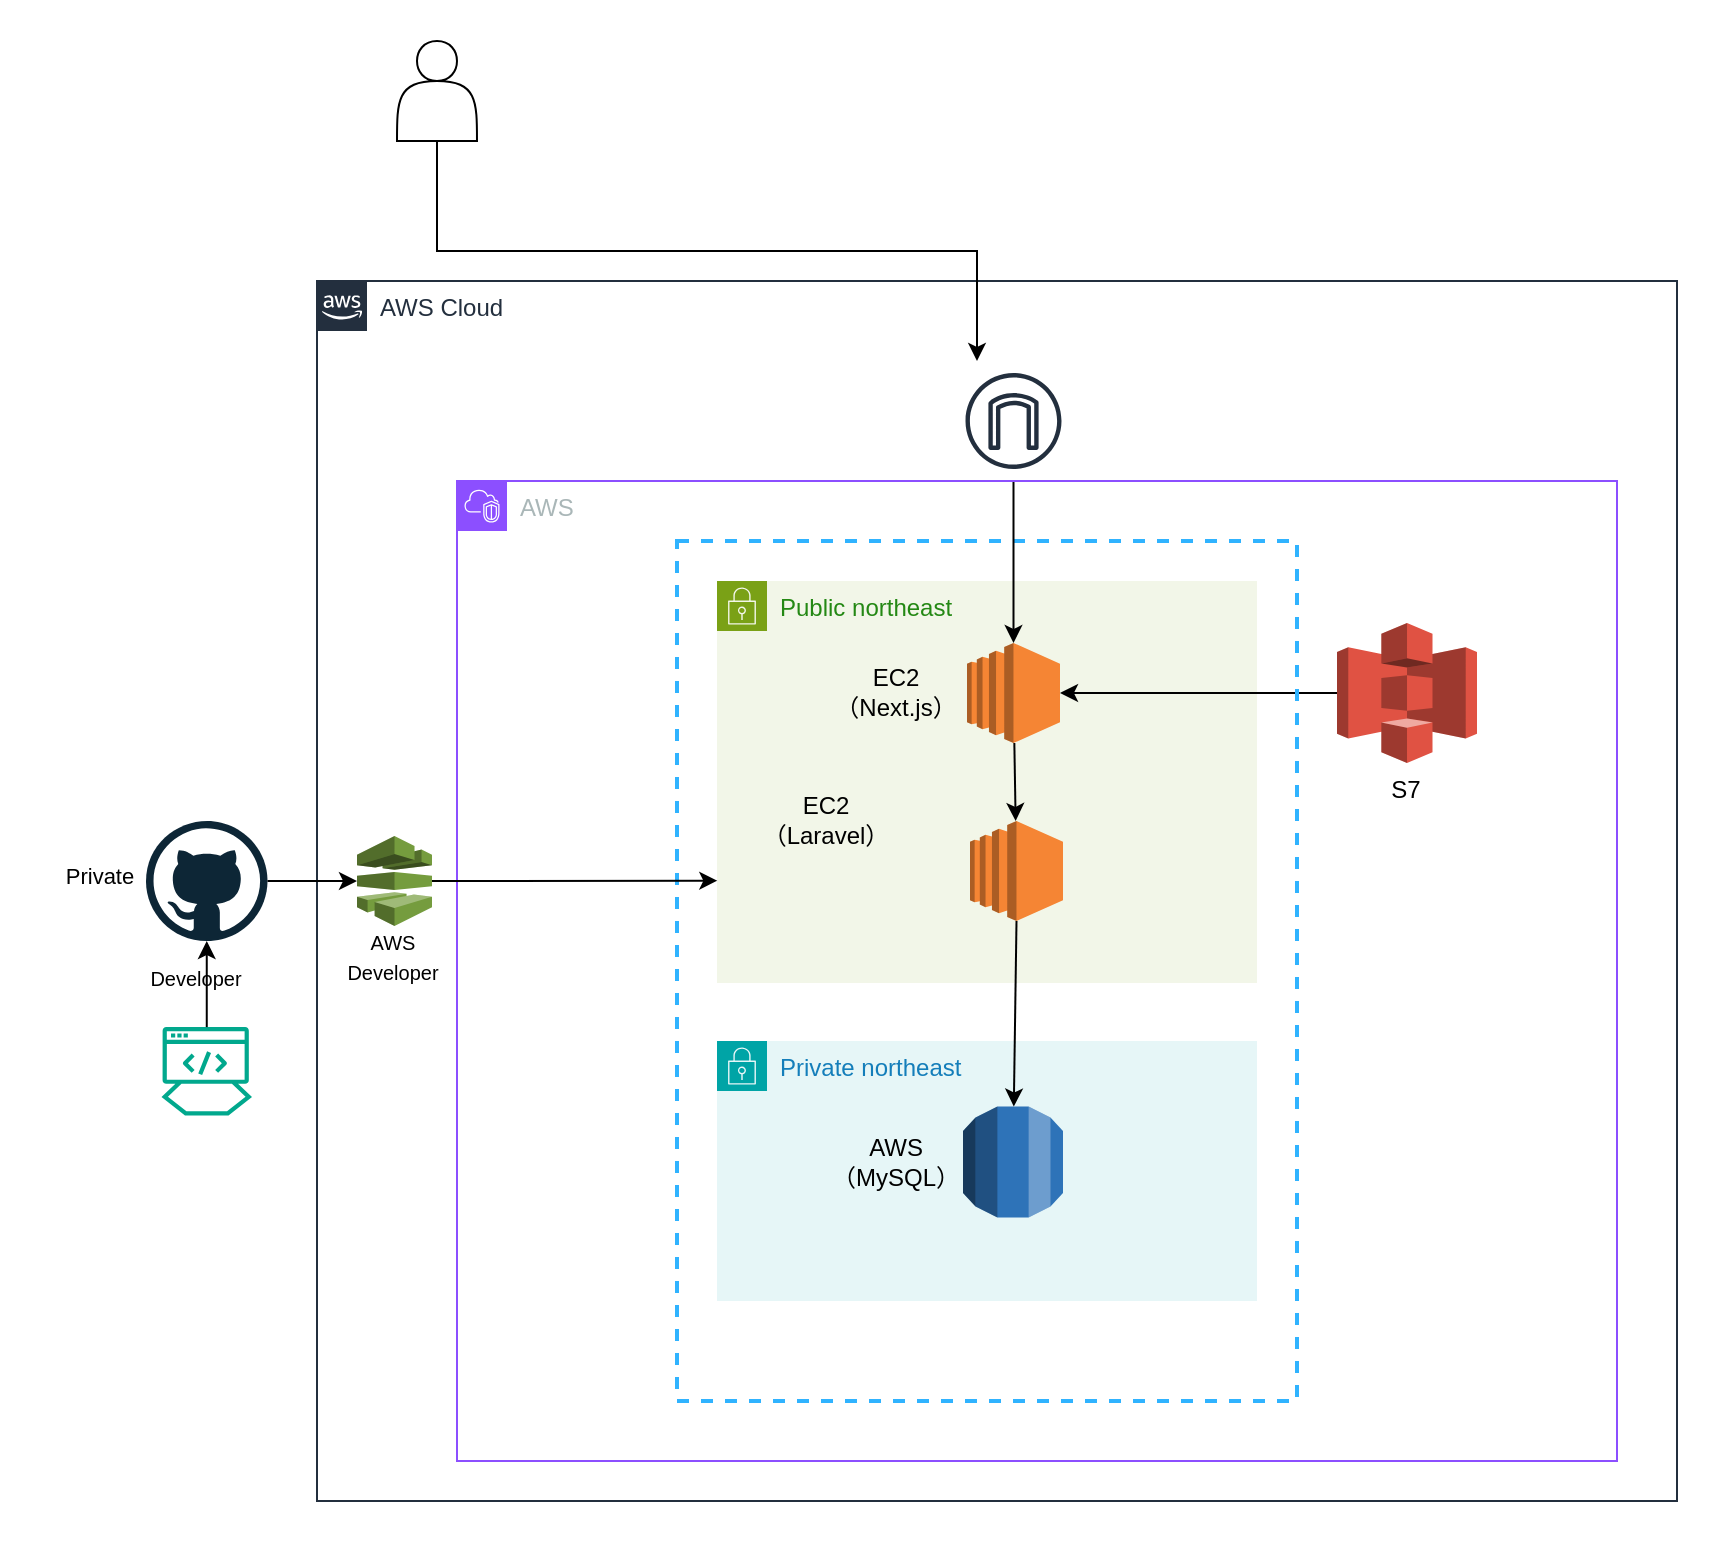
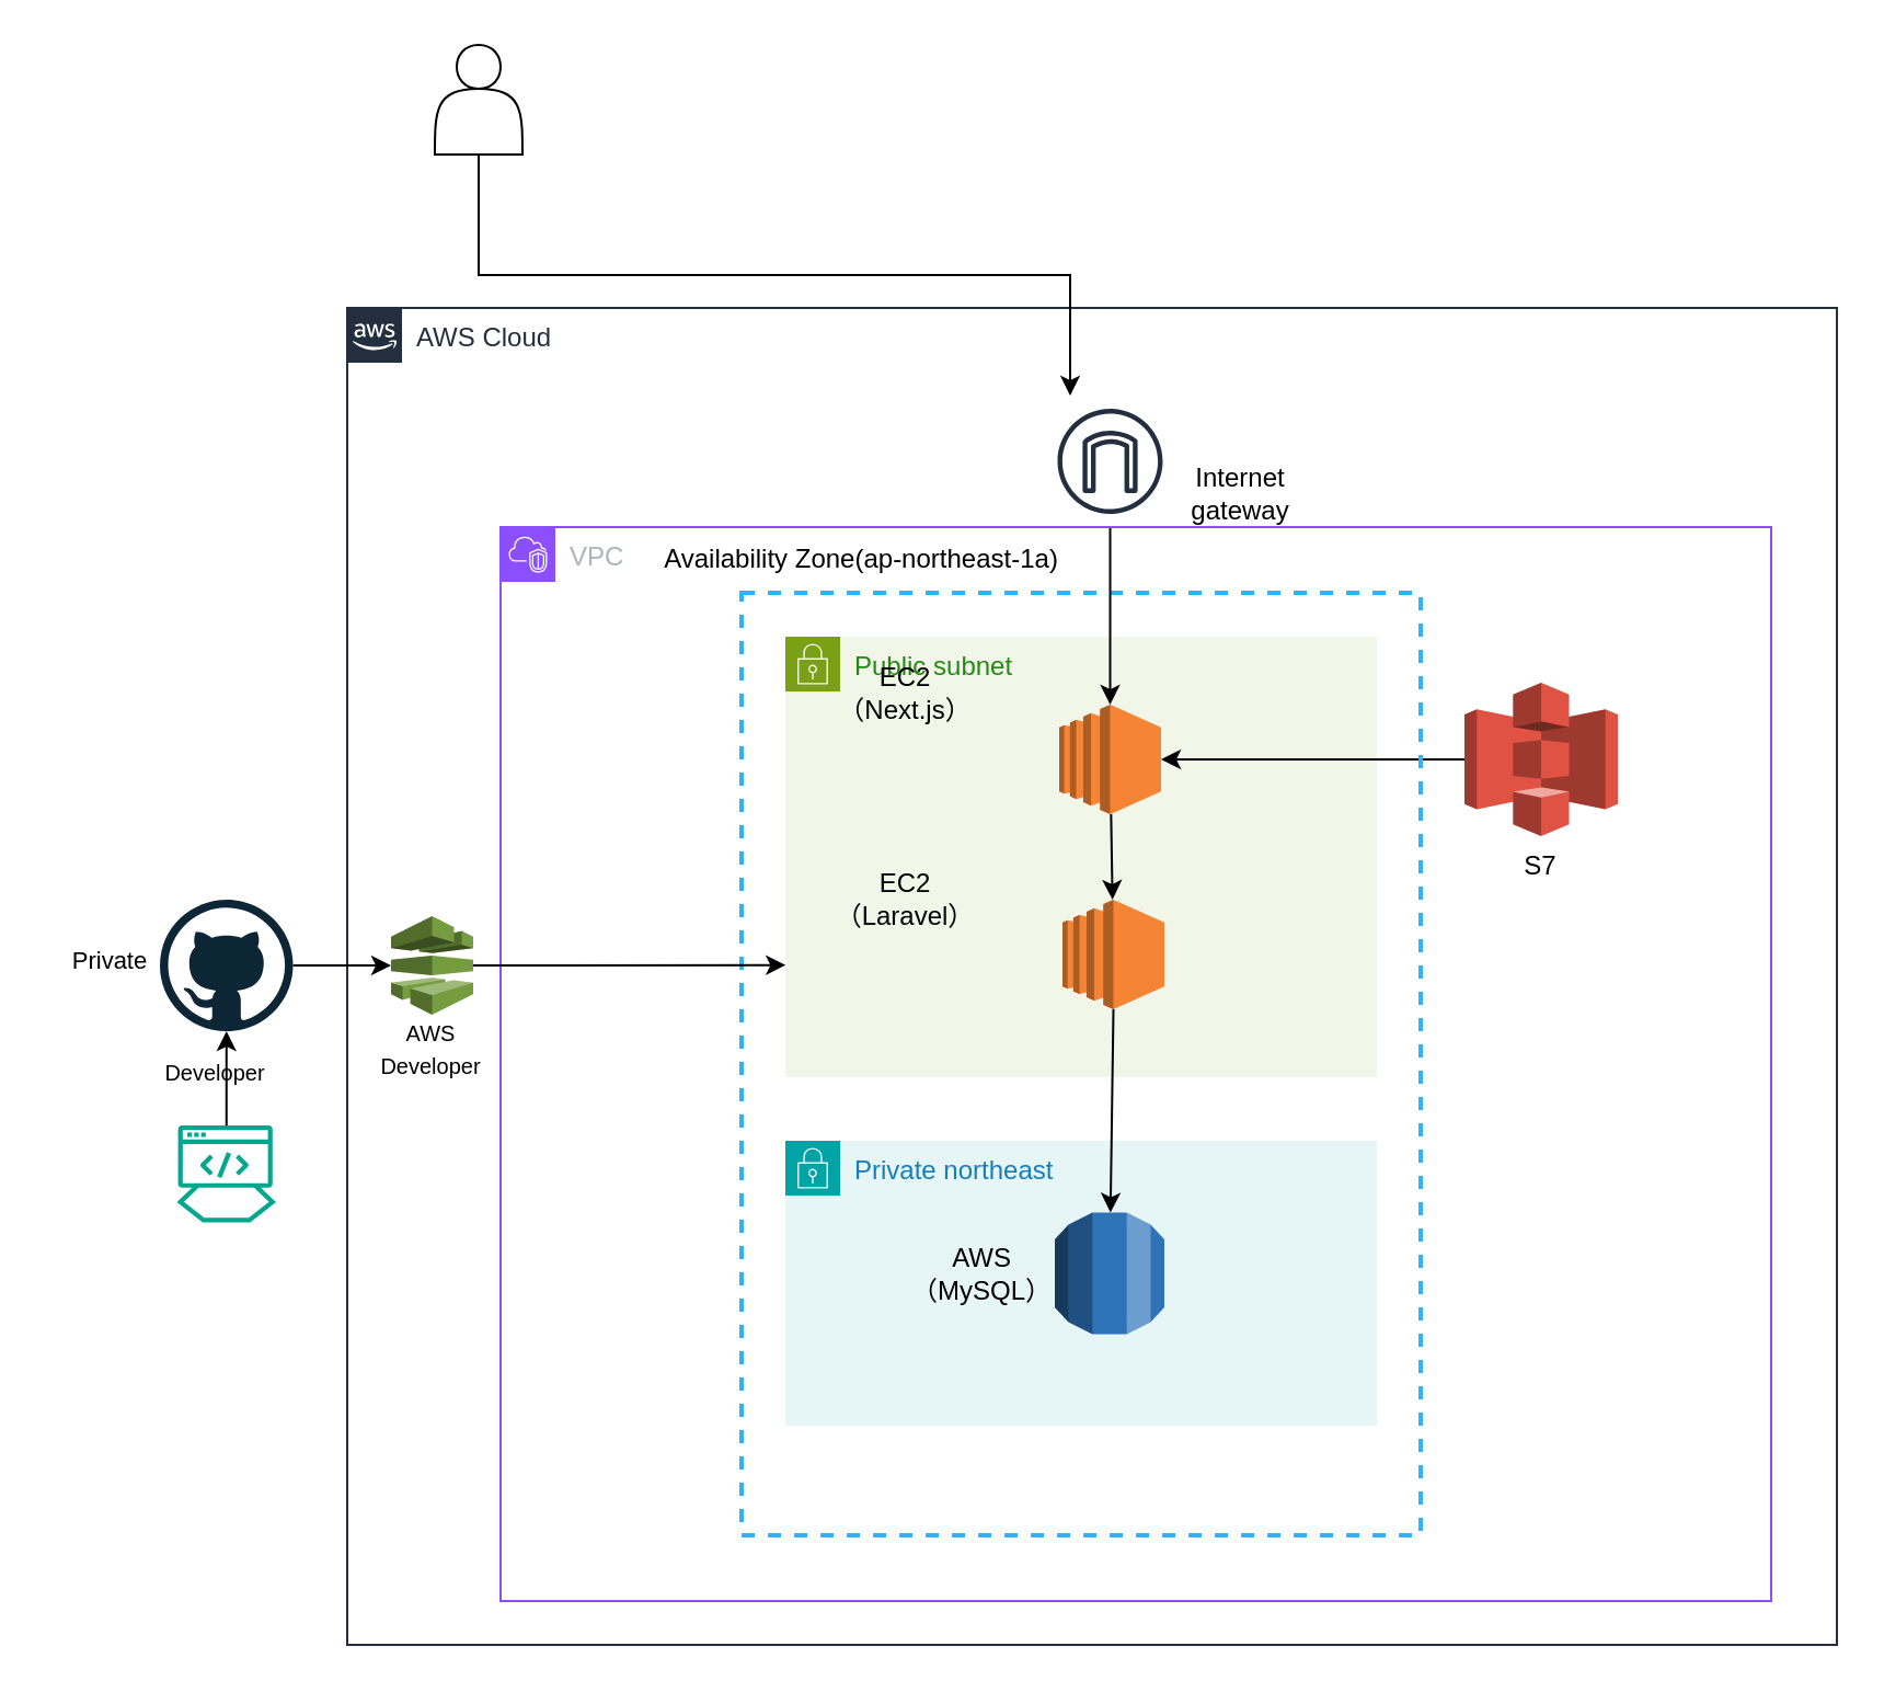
+ <mxCell id="16" value="Internet gateway" style="text;strokeColor=none;align=center;fillColor=none;html=1;verticalAlign=middle;whiteSpace=wrap;rounded=0;" vertex="1" parent="1"><mxGeometry x="536.25" y="210" width="60" height="30" as="geometry" /></mxCell>
- <mxCell id="22" value="AWS" style="points=[[0,0],[0.25,0],[0.5,0],[0.75,0],[1,0],[1,0.25],[1,0.5],[1,0.75],[1,1],[0.75,1],[0.5,1],[0.25,1],[0,1],[0,0.75],[0,0.5],[0,0.25]];outlineConnect=0;gradientColor=none;html=1;whiteSpace=wrap;fontSize=12;fontStyle=0;container=0;pointerEvents=0;collapsible=0;recursiveResize=0;shape=mxgraph.aws4.group;grIcon=mxgraph.aws4.group_vpc2;strokeColor=#8C4FFF;fillColor=none;verticalAlign=top;align=left;spacingLeft=30;fontColor=#AAB7B8;dashed=0;" vertex="1" parent="1"><mxGeometry x="228" y="240" width="580" height="490" as="geometry" /></mxCell>
+ <mxCell id="22" value="VPC" style="points=[[0,0],[0.25,0],[0.5,0],[0.75,0],[1,0],[1,0.25],[1,0.5],[1,0.75],[1,1],[0.75,1],[0.5,1],[0.25,1],[0,1],[0,0.75],[0,0.5],[0,0.25]];outlineConnect=0;gradientColor=none;html=1;whiteSpace=wrap;fontSize=12;fontStyle=0;container=0;pointerEvents=0;collapsible=0;recursiveResize=0;shape=mxgraph.aws4.group;grIcon=mxgraph.aws4.group_vpc2;strokeColor=#8C4FFF;fillColor=none;verticalAlign=top;align=left;spacingLeft=30;fontColor=#AAB7B8;dashed=0;" vertex="1" parent="1"><mxGeometry x="228" y="240" width="580" height="490" as="geometry" /></mxCell>
+ <mxCell id="23" value="Availability Zone(ap-northeast-1a)" style="text;strokeColor=none;align=center;fillColor=none;html=1;verticalAlign=middle;whiteSpace=wrap;rounded=0;" vertex="1" parent="1"><mxGeometry x="298" y="240" width="190" height="30" as="geometry" /></mxCell>
- <mxCell id="3" value="Public northeast" style="points=[[0,0],[0.25,0],[0.5,0],[0.75,0],[1,0],[1,0.25],[1,0.5],[1,0.75],[1,1],[0.75,1],[0.5,1],[0.25,1],[0,1],[0,0.75],[0,0.5],[0,0.25]];outlineConnect=0;gradientColor=none;html=1;whiteSpace=wrap;fontSize=12;fontStyle=0;container=1;pointerEvents=0;collapsible=0;recursiveResize=0;shape=mxgraph.aws4.group;grIcon=mxgraph.aws4.group_security_group;grStroke=0;strokeColor=#7AA116;fillColor=#F2F6E8;verticalAlign=top;align=left;spacingLeft=30;fontColor=#248814;dashed=0;" parent="1" vertex="1"><mxGeometry x="358" y="290" width="270" height="201" as="geometry" /></mxCell>
+ <mxCell id="3" value="Public subnet" style="points=[[0,0],[0.25,0],[0.5,0],[0.75,0],[1,0],[1,0.25],[1,0.5],[1,0.75],[1,1],[0.75,1],[0.5,1],[0.25,1],[0,1],[0,0.75],[0,0.5],[0,0.25]];outlineConnect=0;gradientColor=none;html=1;whiteSpace=wrap;fontSize=12;fontStyle=0;container=1;pointerEvents=0;collapsible=0;recursiveResize=0;shape=mxgraph.aws4.group;grIcon=mxgraph.aws4.group_security_group;grStroke=0;strokeColor=#7AA116;fillColor=#F2F6E8;verticalAlign=top;align=left;spacingLeft=30;fontColor=#248814;dashed=0;" parent="1" vertex="1"><mxGeometry x="358" y="290" width="270" height="201" as="geometry" /></mxCell>
- <mxCell id="4" value="&lt;div&gt;EC2&lt;br&gt;&lt;/div&gt;&lt;div&gt;（Next.js）&lt;br&gt;&lt;/div&gt;" style="text;strokeColor=none;align=center;fillColor=none;html=1;verticalAlign=middle;whiteSpace=wrap;rounded=0;" vertex="1" parent="3"><mxGeometry x="60" y="41" width="60" height="30" as="geometry" /></mxCell>
+ <mxCell id="4" value="&lt;div&gt;EC2&lt;br&gt;&lt;/div&gt;&lt;div&gt;（Next.js）&lt;br&gt;&lt;/div&gt;" style="text;strokeColor=none;align=center;fillColor=none;html=1;verticalAlign=middle;whiteSpace=wrap;rounded=0;" vertex="1" parent="3"><mxGeometry x="25" y="11" width="60" height="30" as="geometry" /></mxCell>
